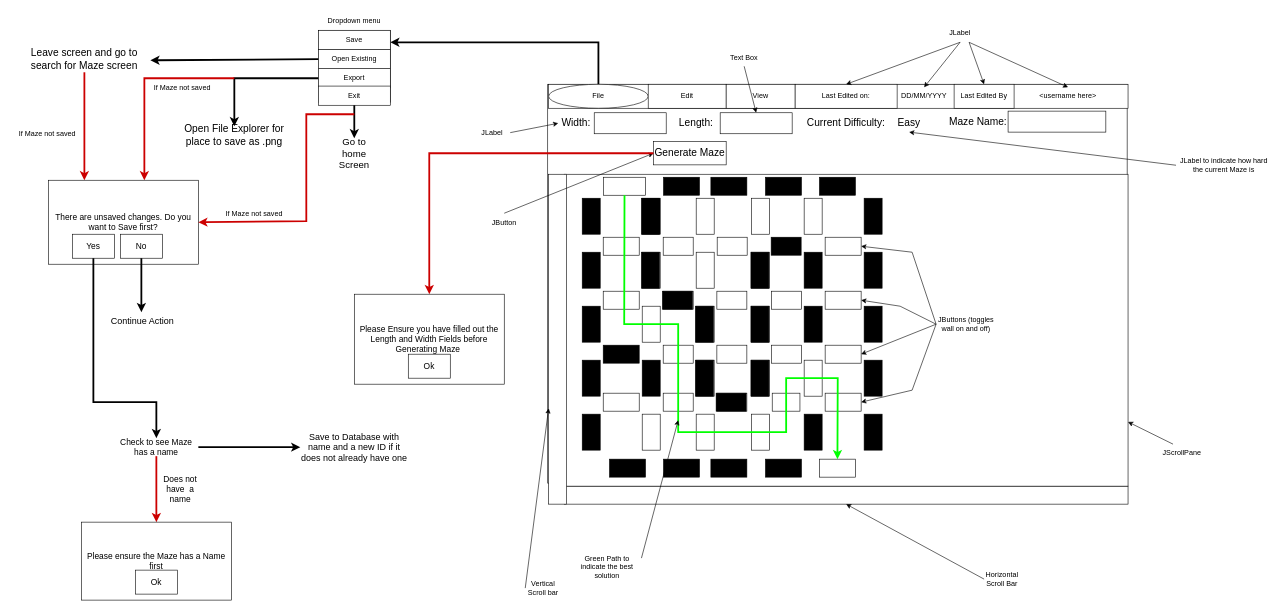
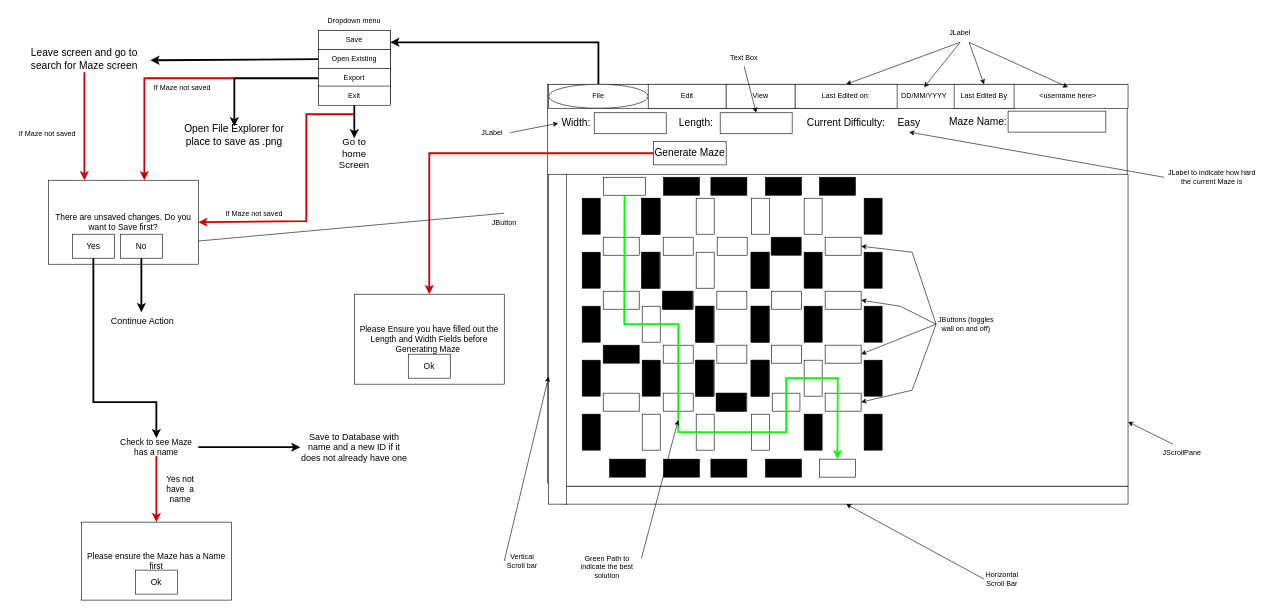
- <mxCell id="116" value="JLabel to indicate how hard the current Maze is" style="text;html=1;strokeColor=none;fillColor=none;align=center;verticalAlign=middle;whiteSpace=wrap;rounded=0;fontSize=12;" vertex="1" parent="1"><mxGeometry x="1960" y="260" width="160" height="30" as="geometry" /></mxCell>
+ <mxCell id="116" value="JLabel to indicate how hard the current Maze is" style="text;html=1;strokeColor=none;fillColor=none;align=center;verticalAlign=middle;whiteSpace=wrap;rounded=0;fontSize=12;" vertex="1" parent="1"><mxGeometry x="1940" y="280" width="160" height="30" as="geometry" /></mxCell>
- <mxCell id="91" value="" style="endArrow=classic;html=1;rounded=0;fontSize=17;entryX=0;entryY=0.5;entryDx=0;entryDy=0;exitX=0.5;exitY=0;exitDx=0;exitDy=0;" edge="1" parent="1" source="92" target="90"><mxGeometry width="50" height="50" relative="1" as="geometry"><mxPoint x="1330" y="90" as="sourcePoint" /><mxPoint x="1430" y="20" as="targetPoint" /></mxGeometry></mxCell>
+ <mxCell id="91" value="" style="endArrow=classic;html=1;rounded=0;fontSize=17;exitX=0.5;exitY=0;exitDx=0;exitDy=0;" edge="1" parent="1" source="92" target="138"><mxGeometry width="50" height="50" relative="1" as="geometry"><mxPoint x="1330" y="90" as="sourcePoint" /><mxPoint x="1430" y="20" as="targetPoint" /></mxGeometry></mxCell>
- <mxCell id="152" value="Does not have&amp;nbsp; a name" style="text;html=1;strokeColor=none;fillColor=none;align=center;verticalAlign=middle;whiteSpace=wrap;rounded=0;fontSize=14;" vertex="1" parent="1"><mxGeometry x="270" y="800" width="60" height="30" as="geometry" /></mxCell>
+ <mxCell id="152" value="Yes not have&amp;nbsp; a name" style="text;html=1;strokeColor=none;fillColor=none;align=center;verticalAlign=middle;whiteSpace=wrap;rounded=0;fontSize=14;" vertex="1" parent="1"><mxGeometry x="270" y="800" width="60" height="30" as="geometry" /></mxCell>
- <mxCell id="13" value="Vertical Scroll bar" style="text;html=1;strokeColor=none;fillColor=none;align=center;verticalAlign=middle;whiteSpace=wrap;rounded=0;" vertex="1" parent="1"><mxGeometry x="875" y="965" width="60" height="30" as="geometry" /></mxCell>
+ <mxCell id="13" value="Vertical Scroll bar" style="text;html=1;strokeColor=none;fillColor=none;align=center;verticalAlign=middle;whiteSpace=wrap;rounded=0;" vertex="1" parent="1"><mxGeometry x="840" y="920" width="60" height="30" as="geometry" /></mxCell>
